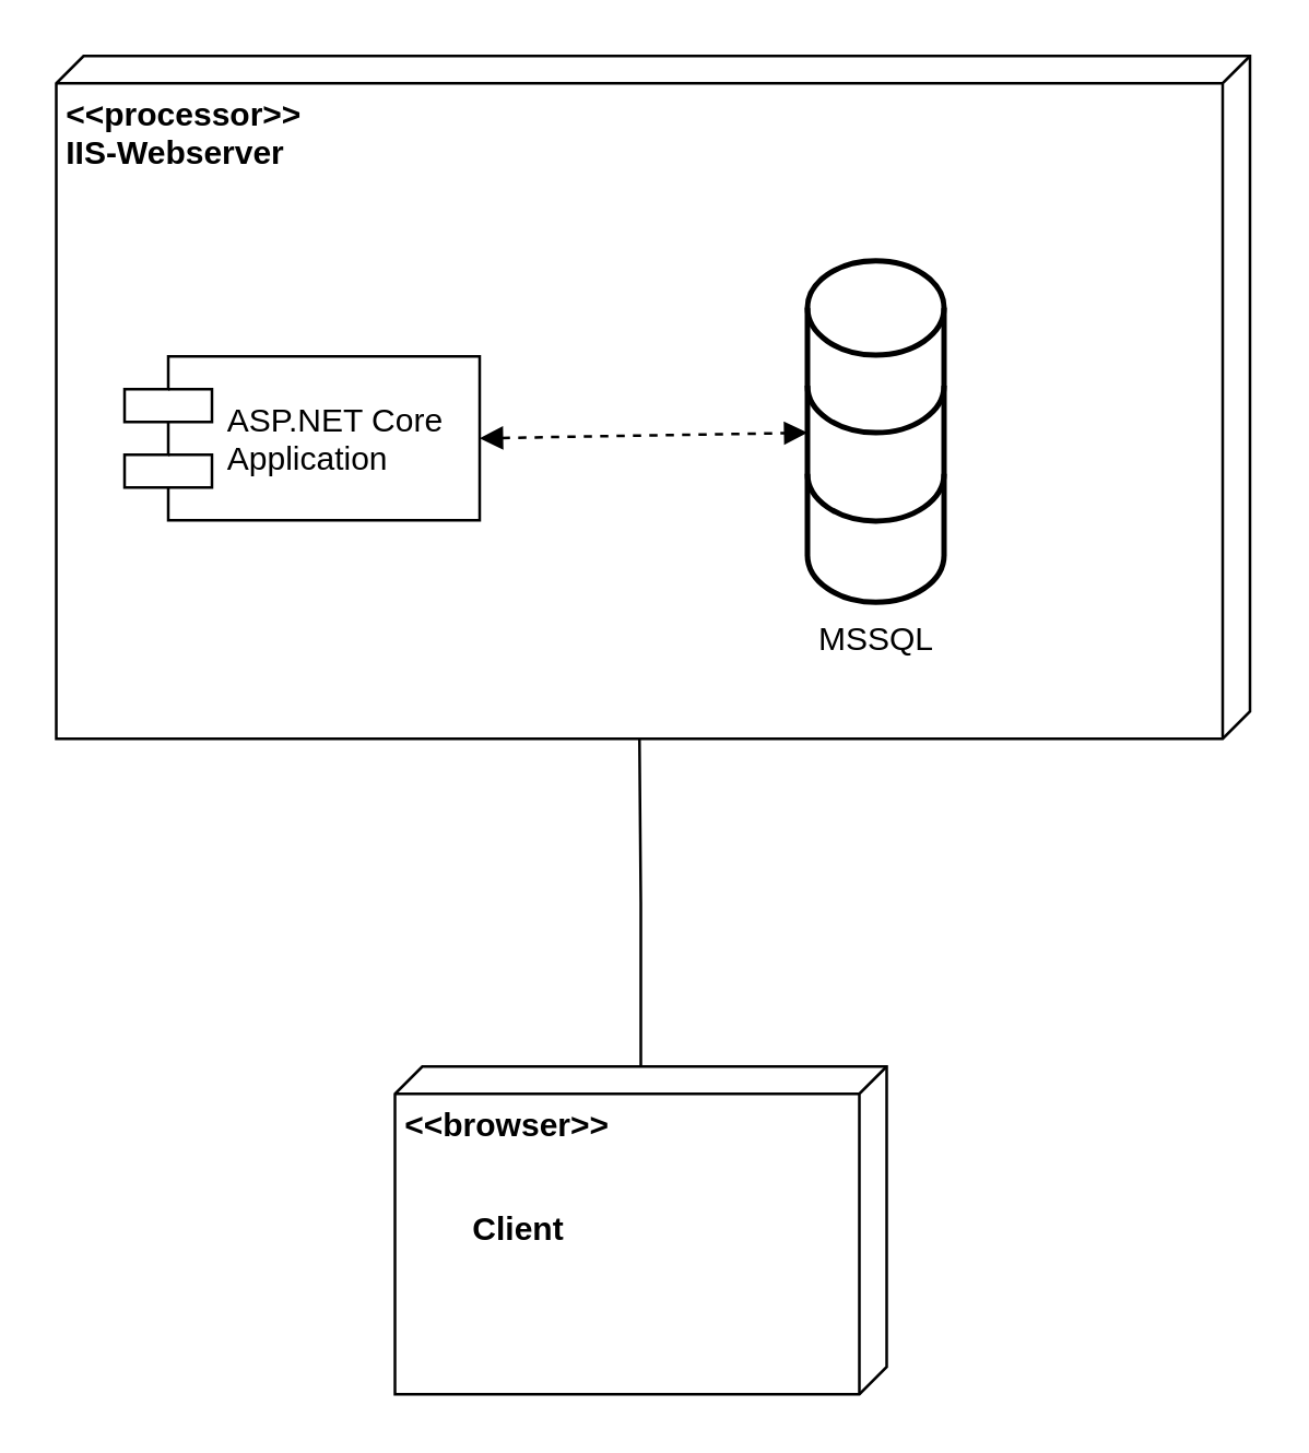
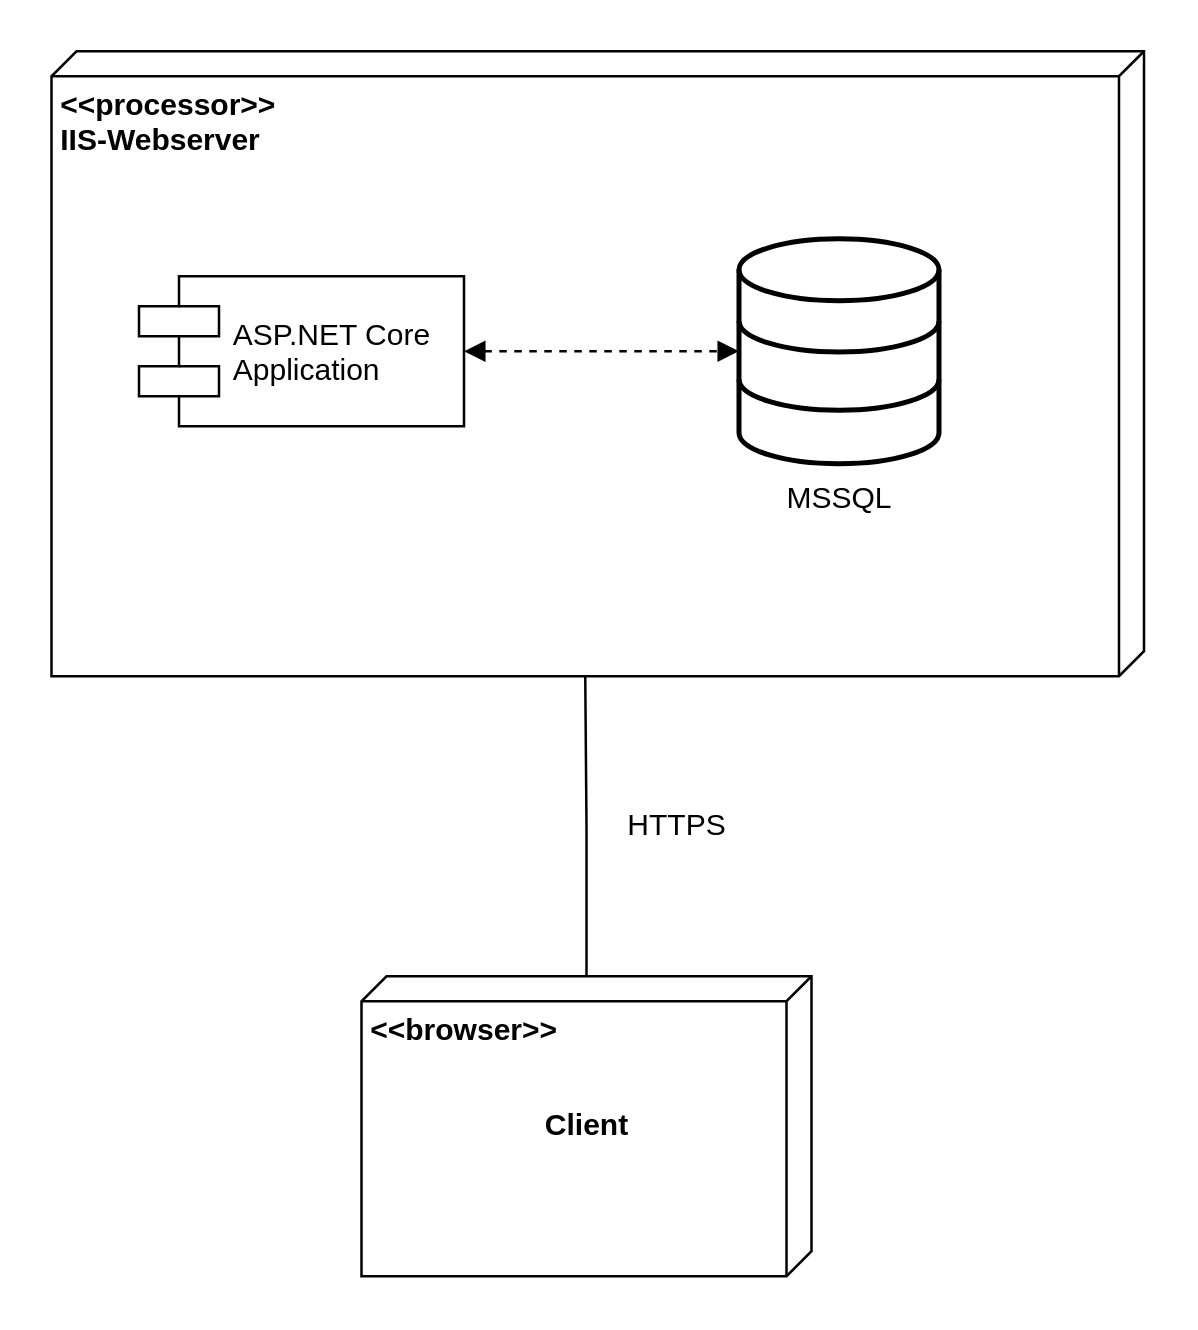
- <mxCell id="8" value="MSSQL" style="html=1;verticalLabelPosition=bottom;align=center;labelBackgroundColor=#ffffff;verticalAlign=top;strokeWidth=2;strokeColor=#000000;shadow=0;dashed=0;shape=mxgraph.ios7.icons.data;" parent="1" vertex="1"><mxGeometry x="295" y="95" width="50" height="125" as="geometry" /></mxCell>
+ <mxCell id="8" value="MSSQL" style="html=1;verticalLabelPosition=bottom;align=center;labelBackgroundColor=#ffffff;verticalAlign=top;strokeWidth=2;strokeColor=#000000;shadow=0;dashed=0;shape=mxgraph.ios7.icons.data;" parent="1" vertex="1"><mxGeometry x="295" y="95" width="80" height="90" as="geometry" /></mxCell>
- <mxCell id="7" value="ASP.NET Core&#10;Application" style="shape=component;align=left;spacingLeft=36;" parent="1" vertex="1"><mxGeometry x="45" y="130" width="130" height="60" as="geometry" /></mxCell>
+ <mxCell id="7" value="ASP.NET Core&#10;Application" style="shape=component;align=left;spacingLeft=36;" parent="1" vertex="1"><mxGeometry x="55" y="110" width="130" height="60" as="geometry" /></mxCell>
+ <mxCell id="6" value="HTTPS" style="text;html=1;align=center;verticalAlign=middle;resizable=0;points=[];;autosize=1;" parent="1" vertex="1"><mxGeometry x="245" y="320" width="50" height="20" as="geometry" /></mxCell>
- <mxCell id="4" value="Client" style="text;html=1;align=center;verticalAlign=middle;resizable=0;points=[];;autosize=1;fontStyle=1" parent="1" vertex="1"><mxGeometry x="164" y="440" width="50" height="20" as="geometry" /></mxCell>
+ <mxCell id="4" value="Client" style="text;html=1;align=center;verticalAlign=middle;resizable=0;points=[];;autosize=1;fontStyle=1" parent="1" vertex="1"><mxGeometry x="209" y="440" width="50" height="20" as="geometry" /></mxCell>
